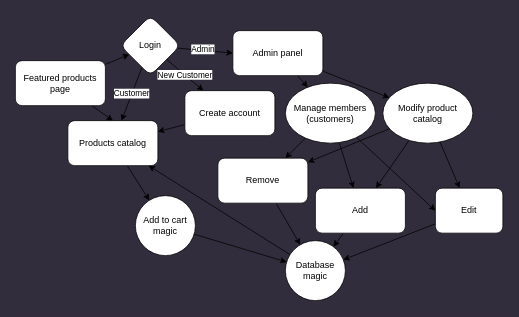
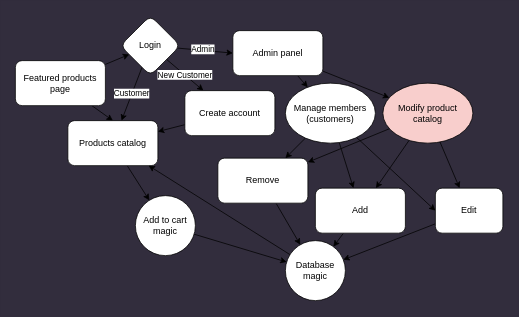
- <mxCell id="23" value="Modify product catalog" style="ellipse;whiteSpace=wrap;html=1;rounded=1;" parent="1" vertex="1"><mxGeometry x="510" y="110" width="120" height="80" as="geometry" /></mxCell>
+ <mxCell id="23" value="Modify product catalog" style="ellipse;whiteSpace=wrap;html=1;rounded=1;fillColor=#f8cecc;" parent="1" vertex="1"><mxGeometry x="510" y="110" width="120" height="80" as="geometry" /></mxCell>
